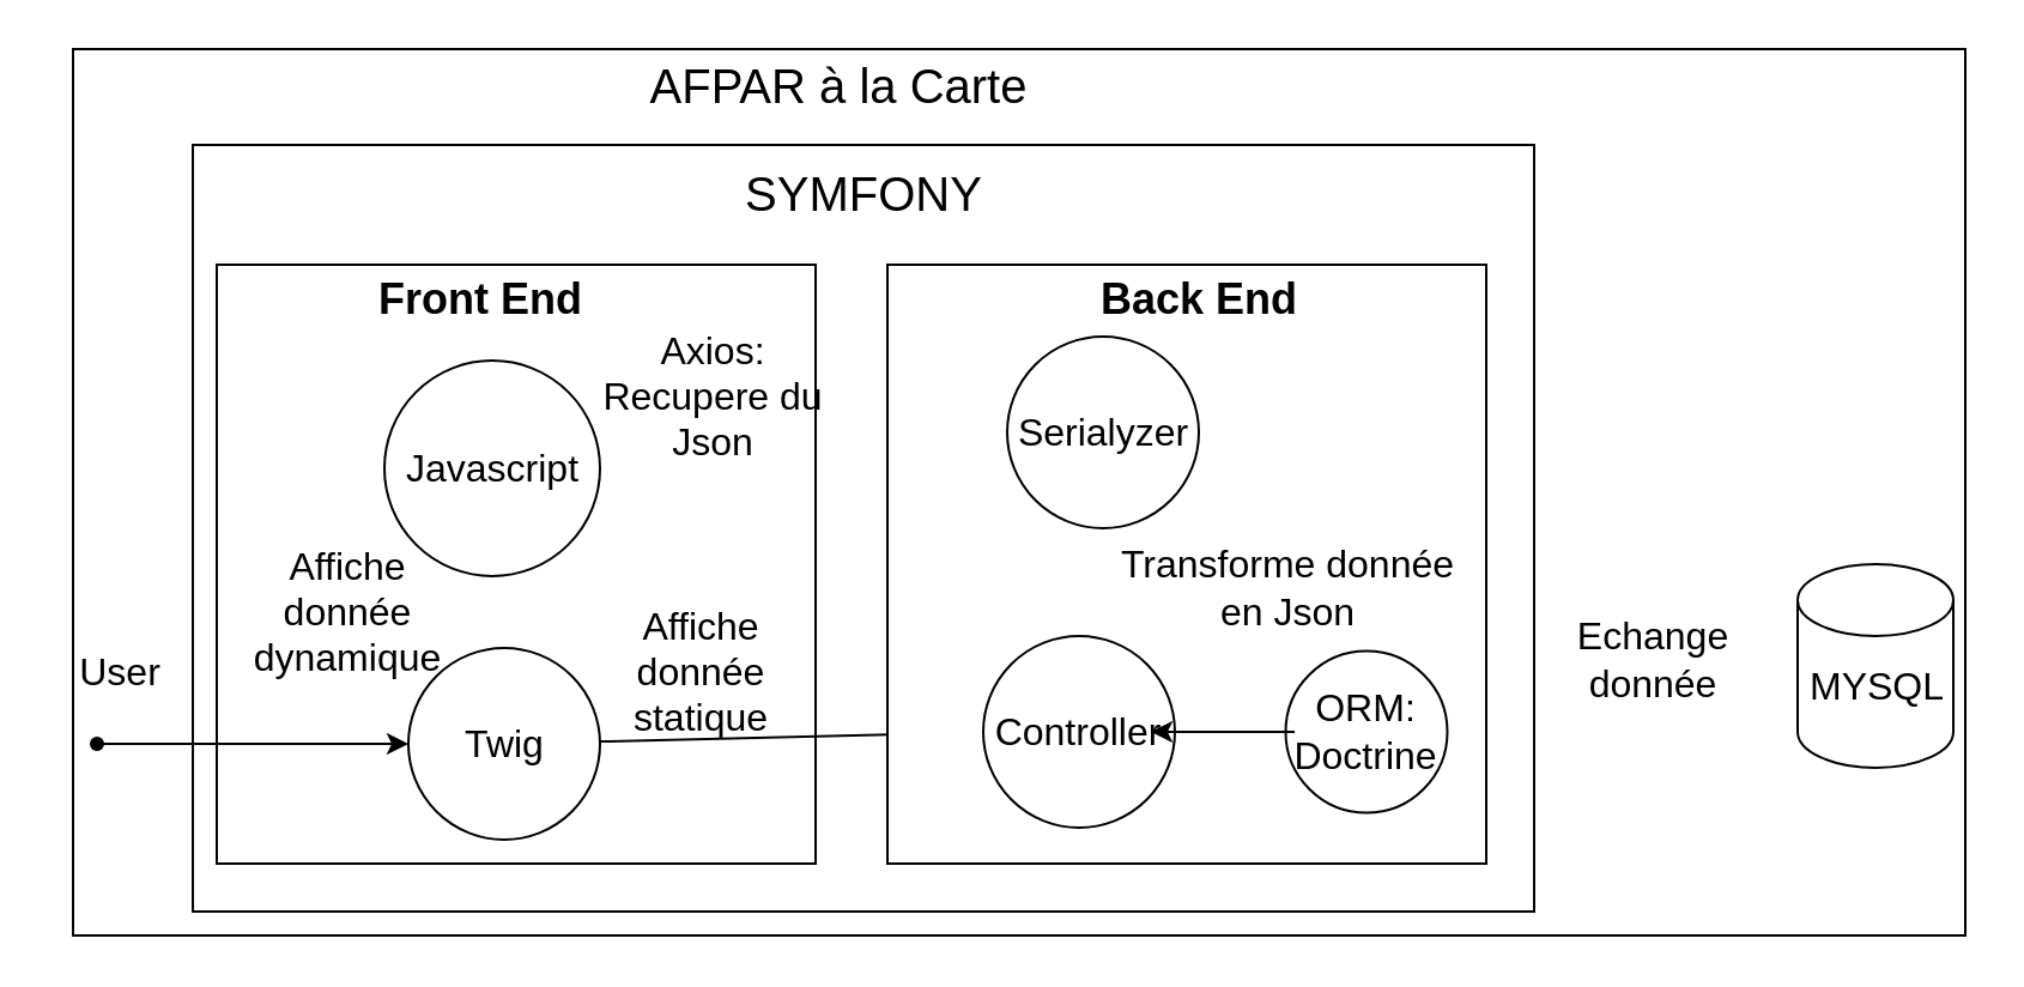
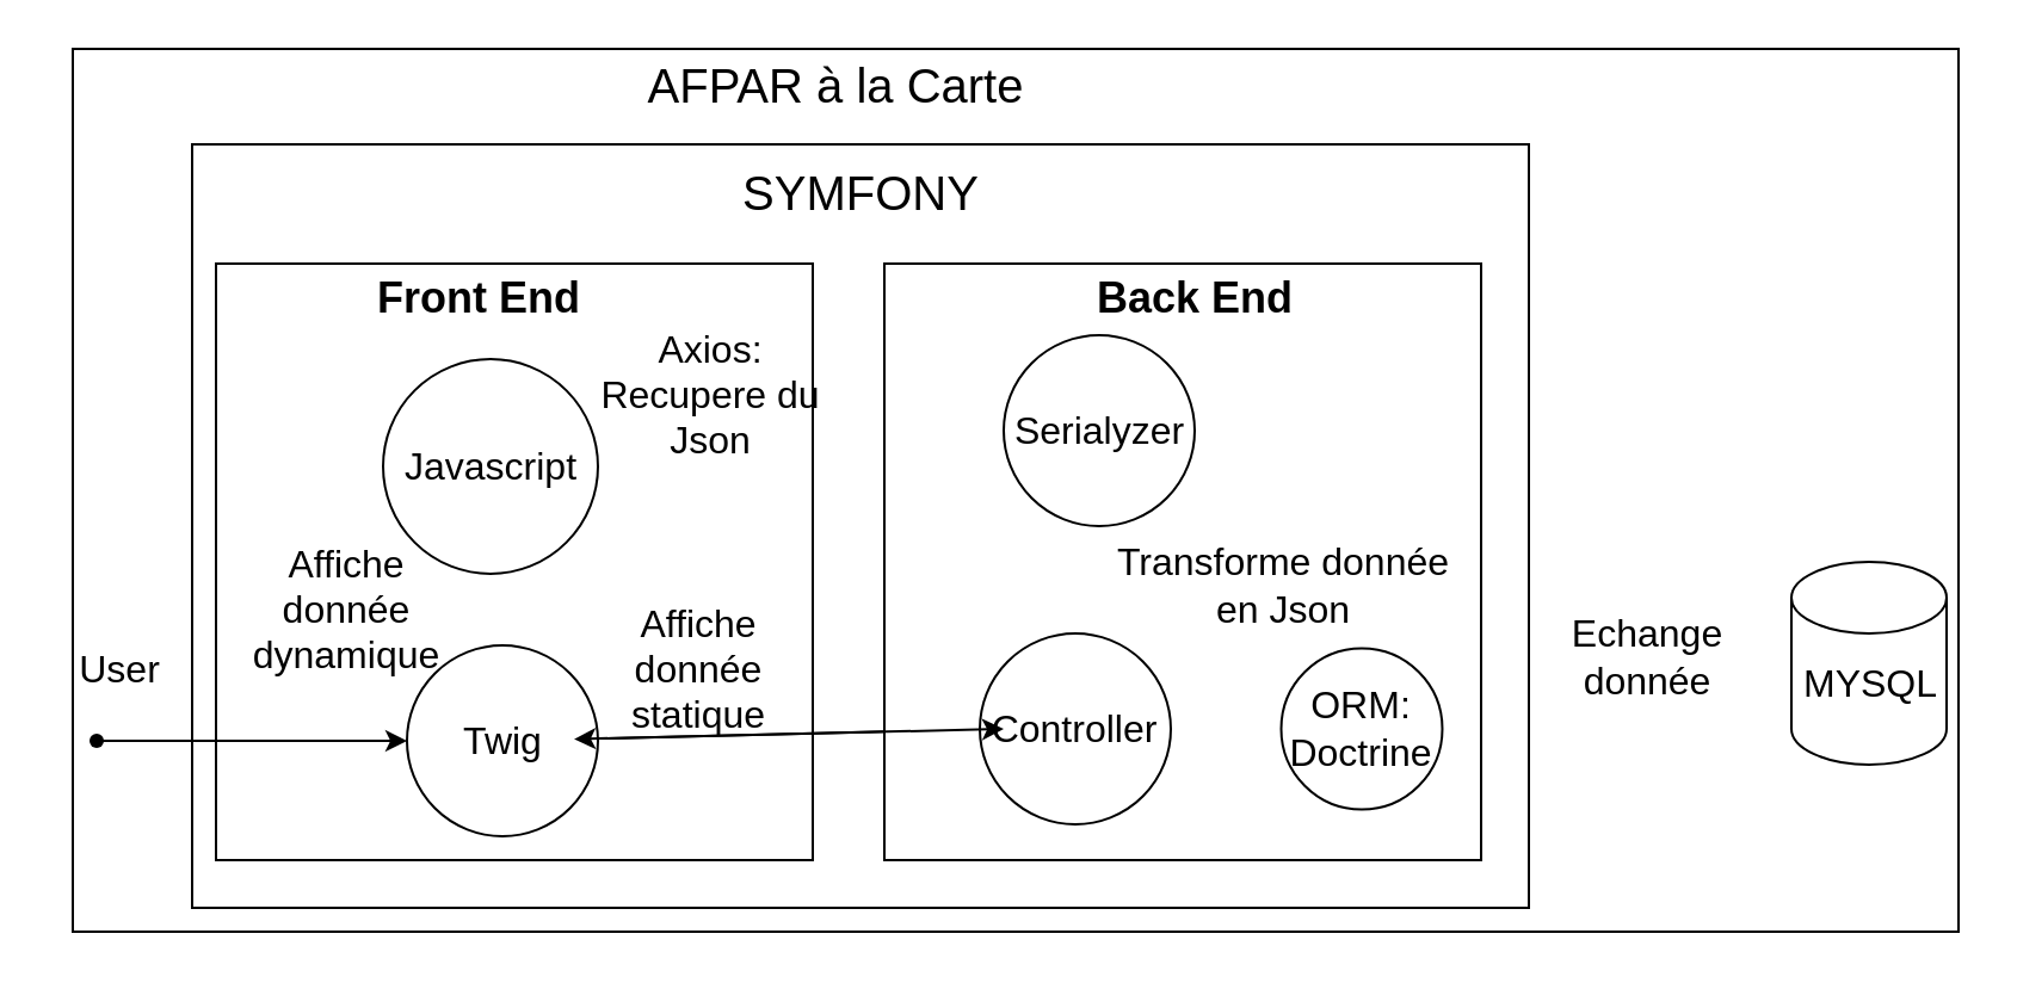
- <mxCell id="29" value="" style="edgeStyle=none;html=1;" edge="1" parent="1" source="30" target="19"><mxGeometry relative="1" as="geometry" /></mxCell>
+ <mxCell id="20" value="" style="endArrow=classic;startArrow=classic;html=1;entryX=0;entryY=0.5;entryDx=0;entryDy=0;" parent="1" source="11" target="19" edge="1"><mxGeometry width="50" height="50" relative="1" as="geometry"><mxPoint x="300" y="380" as="sourcePoint" /><mxPoint x="350" y="330" as="targetPoint" /></mxGeometry></mxCell>
